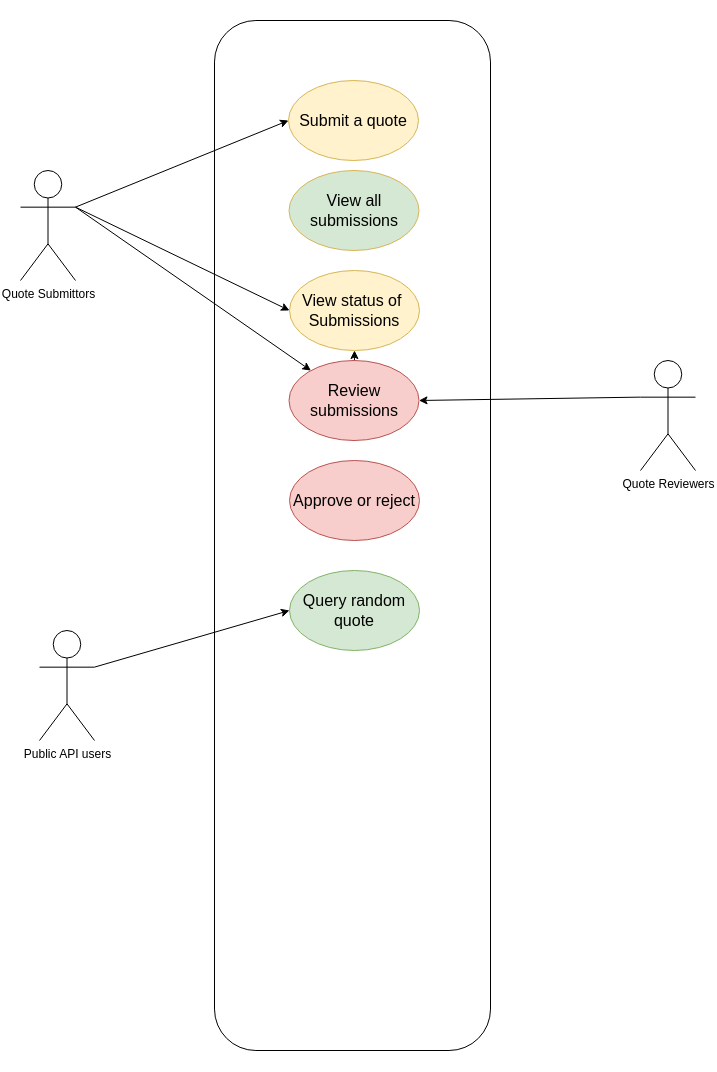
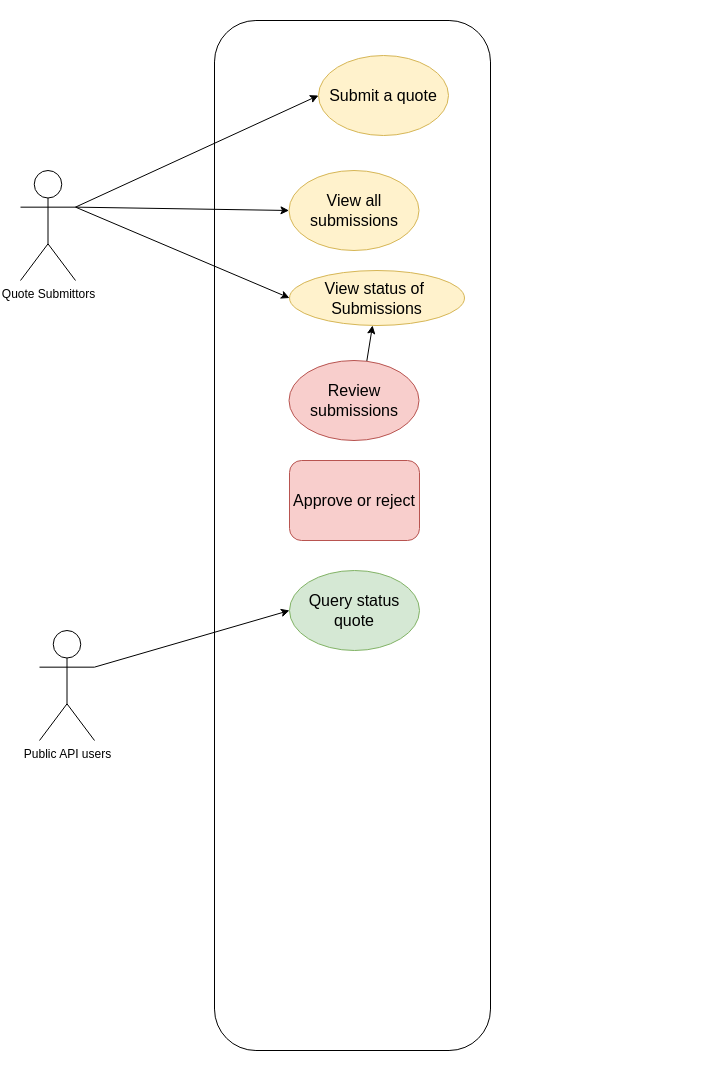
- <mxCell id="12" value="&lt;font style=&quot;font-size: 16px&quot;&gt;Submit a quote&lt;/font&gt;" style="ellipse;whiteSpace=wrap;html=1;fillColor=#fff2cc;strokeColor=#d6b656;" vertex="1" parent="1"><mxGeometry x="288" y="80" width="130" height="80" as="geometry" /></mxCell>
+ <mxCell id="12" value="&lt;font style=&quot;font-size: 16px&quot;&gt;Submit a quote&lt;/font&gt;" style="ellipse;whiteSpace=wrap;html=1;fillColor=#fff2cc;strokeColor=#d6b656;" vertex="1" parent="1"><mxGeometry x="318" y="55" width="130" height="80" as="geometry" /></mxCell>
- <mxCell id="13" value="&lt;span style=&quot;font-size: 16px&quot;&gt;View all submissions&lt;/span&gt;" style="ellipse;whiteSpace=wrap;html=1;fillColor=#d5e8d4;strokeColor=#d6b656;" vertex="1" parent="1"><mxGeometry x="288.5" y="170" width="130" height="80" as="geometry" /></mxCell>
+ <mxCell id="13" value="&lt;span style=&quot;font-size: 16px&quot;&gt;View all submissions&lt;/span&gt;" style="ellipse;whiteSpace=wrap;html=1;fillColor=#fff2cc;strokeColor=#d6b656;" vertex="1" parent="1"><mxGeometry x="288.5" y="170" width="130" height="80" as="geometry" /></mxCell>
- <mxCell id="4" style="edgeStyle=none;rounded=0;orthogonalLoop=1;jettySize=auto;html=1;exitX=1;exitY=0.333;exitDx=0;exitDy=0;exitPerimeter=0;" edge="1" parent="1" source="6" target="15"><mxGeometry relative="1" as="geometry" /></mxCell>
+ <mxCell id="4" style="edgeStyle=none;rounded=0;orthogonalLoop=1;jettySize=auto;html=1;exitX=1;exitY=0.333;exitDx=0;exitDy=0;exitPerimeter=0;entryX=0;entryY=0.5;entryDx=0;entryDy=0;" edge="1" parent="1" source="6" target="13"><mxGeometry relative="1" as="geometry" /></mxCell>
- <mxCell id="17" value="&lt;span style=&quot;font-size: 16px&quot;&gt;View status of&amp;nbsp;&lt;br&gt;Submissions&lt;br&gt;&lt;/span&gt;" style="ellipse;whiteSpace=wrap;html=1;fillColor=#fff2cc;strokeColor=#d6b656;" vertex="1" parent="1"><mxGeometry x="289" y="270" width="130" height="80" as="geometry" /></mxCell>
+ <mxCell id="17" value="&lt;span style=&quot;font-size: 16px&quot;&gt;View status of&amp;nbsp;&lt;br&gt;Submissions&lt;br&gt;&lt;/span&gt;" style="ellipse;whiteSpace=wrap;html=1;fillColor=#fff2cc;strokeColor=#d6b656;" vertex="1" parent="1"><mxGeometry x="289" y="270" width="175" height="55" as="geometry" /></mxCell>
- <mxCell id="7" style="edgeStyle=none;rounded=0;orthogonalLoop=1;jettySize=auto;html=1;exitX=0;exitY=0.333;exitDx=0;exitDy=0;exitPerimeter=0;entryX=1;entryY=0.5;entryDx=0;entryDy=0;" edge="1" parent="1" source="8" target="15"><mxGeometry relative="1" as="geometry" /></mxCell>
- <mxCell id="8" value="Quote Reviewers" style="shape=umlActor;verticalLabelPosition=bottom;verticalAlign=top;html=1;outlineConnect=0;" vertex="1" parent="1"><mxGeometry x="640" y="360" width="55" height="110" as="geometry" /></mxCell>
- <mxCell id="16" value="&lt;font style=&quot;font-size: 16px&quot;&gt;Approve or reject&lt;/font&gt;" style="ellipse;whiteSpace=wrap;html=1;fillColor=#f8cecc;strokeColor=#b85450;" vertex="1" parent="1"><mxGeometry x="289" y="460" width="130" height="80" as="geometry" /></mxCell>
+ <mxCell id="16" value="&lt;font style=&quot;font-size: 16px&quot;&gt;Approve or reject&lt;/font&gt;" style="whiteSpace=wrap;html=1;fillColor=#f8cecc;strokeColor=#b85450;rounded=1;" vertex="1" parent="1"><mxGeometry x="289" y="460" width="130" height="80" as="geometry" /></mxCell>
- <mxCell id="11" value="&lt;font style=&quot;font-size: 16px&quot;&gt;Query random quote&lt;/font&gt;" style="ellipse;whiteSpace=wrap;html=1;fillColor=#d5e8d4;strokeColor=#82b366;" vertex="1" parent="1"><mxGeometry x="289" y="570" width="130" height="80" as="geometry" /></mxCell>
+ <mxCell id="11" value="&lt;font style=&quot;font-size: 16px&quot;&gt;Query status quote&lt;/font&gt;" style="ellipse;whiteSpace=wrap;html=1;fillColor=#d5e8d4;strokeColor=#82b366;" vertex="1" parent="1"><mxGeometry x="289" y="570" width="130" height="80" as="geometry" /></mxCell>
